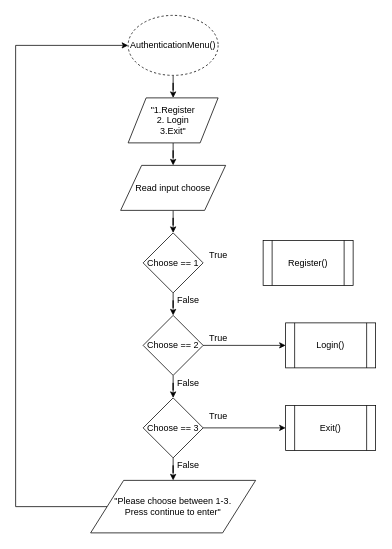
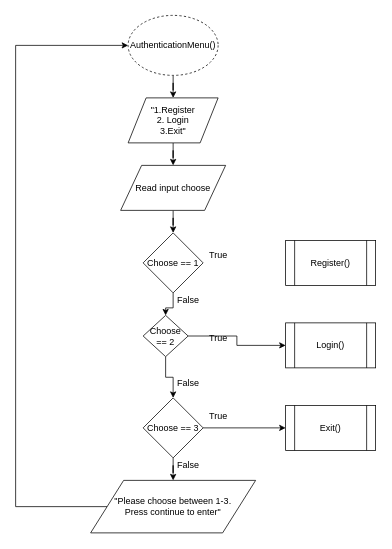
- <mxCell id="19" value="Register()" style="shape=process;whiteSpace=wrap;html=1;backgroundOutline=1;" vertex="1" parent="1"><mxGeometry x="350" y="320" width="120" height="60" as="geometry" /></mxCell>
+ <mxCell id="19" value="Register()" style="shape=process;whiteSpace=wrap;html=1;backgroundOutline=1;" vertex="1" parent="1"><mxGeometry x="380" y="320" width="120" height="60" as="geometry" /></mxCell>
- <mxCell id="12" value="Choose == 2" style="rhombus;whiteSpace=wrap;html=1;" vertex="1" parent="1"><mxGeometry x="190" y="420" width="80" height="80" as="geometry" /></mxCell>
+ <mxCell id="12" value="Choose == 2" style="rhombus;whiteSpace=wrap;html=1;" vertex="1" parent="1"><mxGeometry x="190" y="420" width="60" height="55" as="geometry" /></mxCell>
